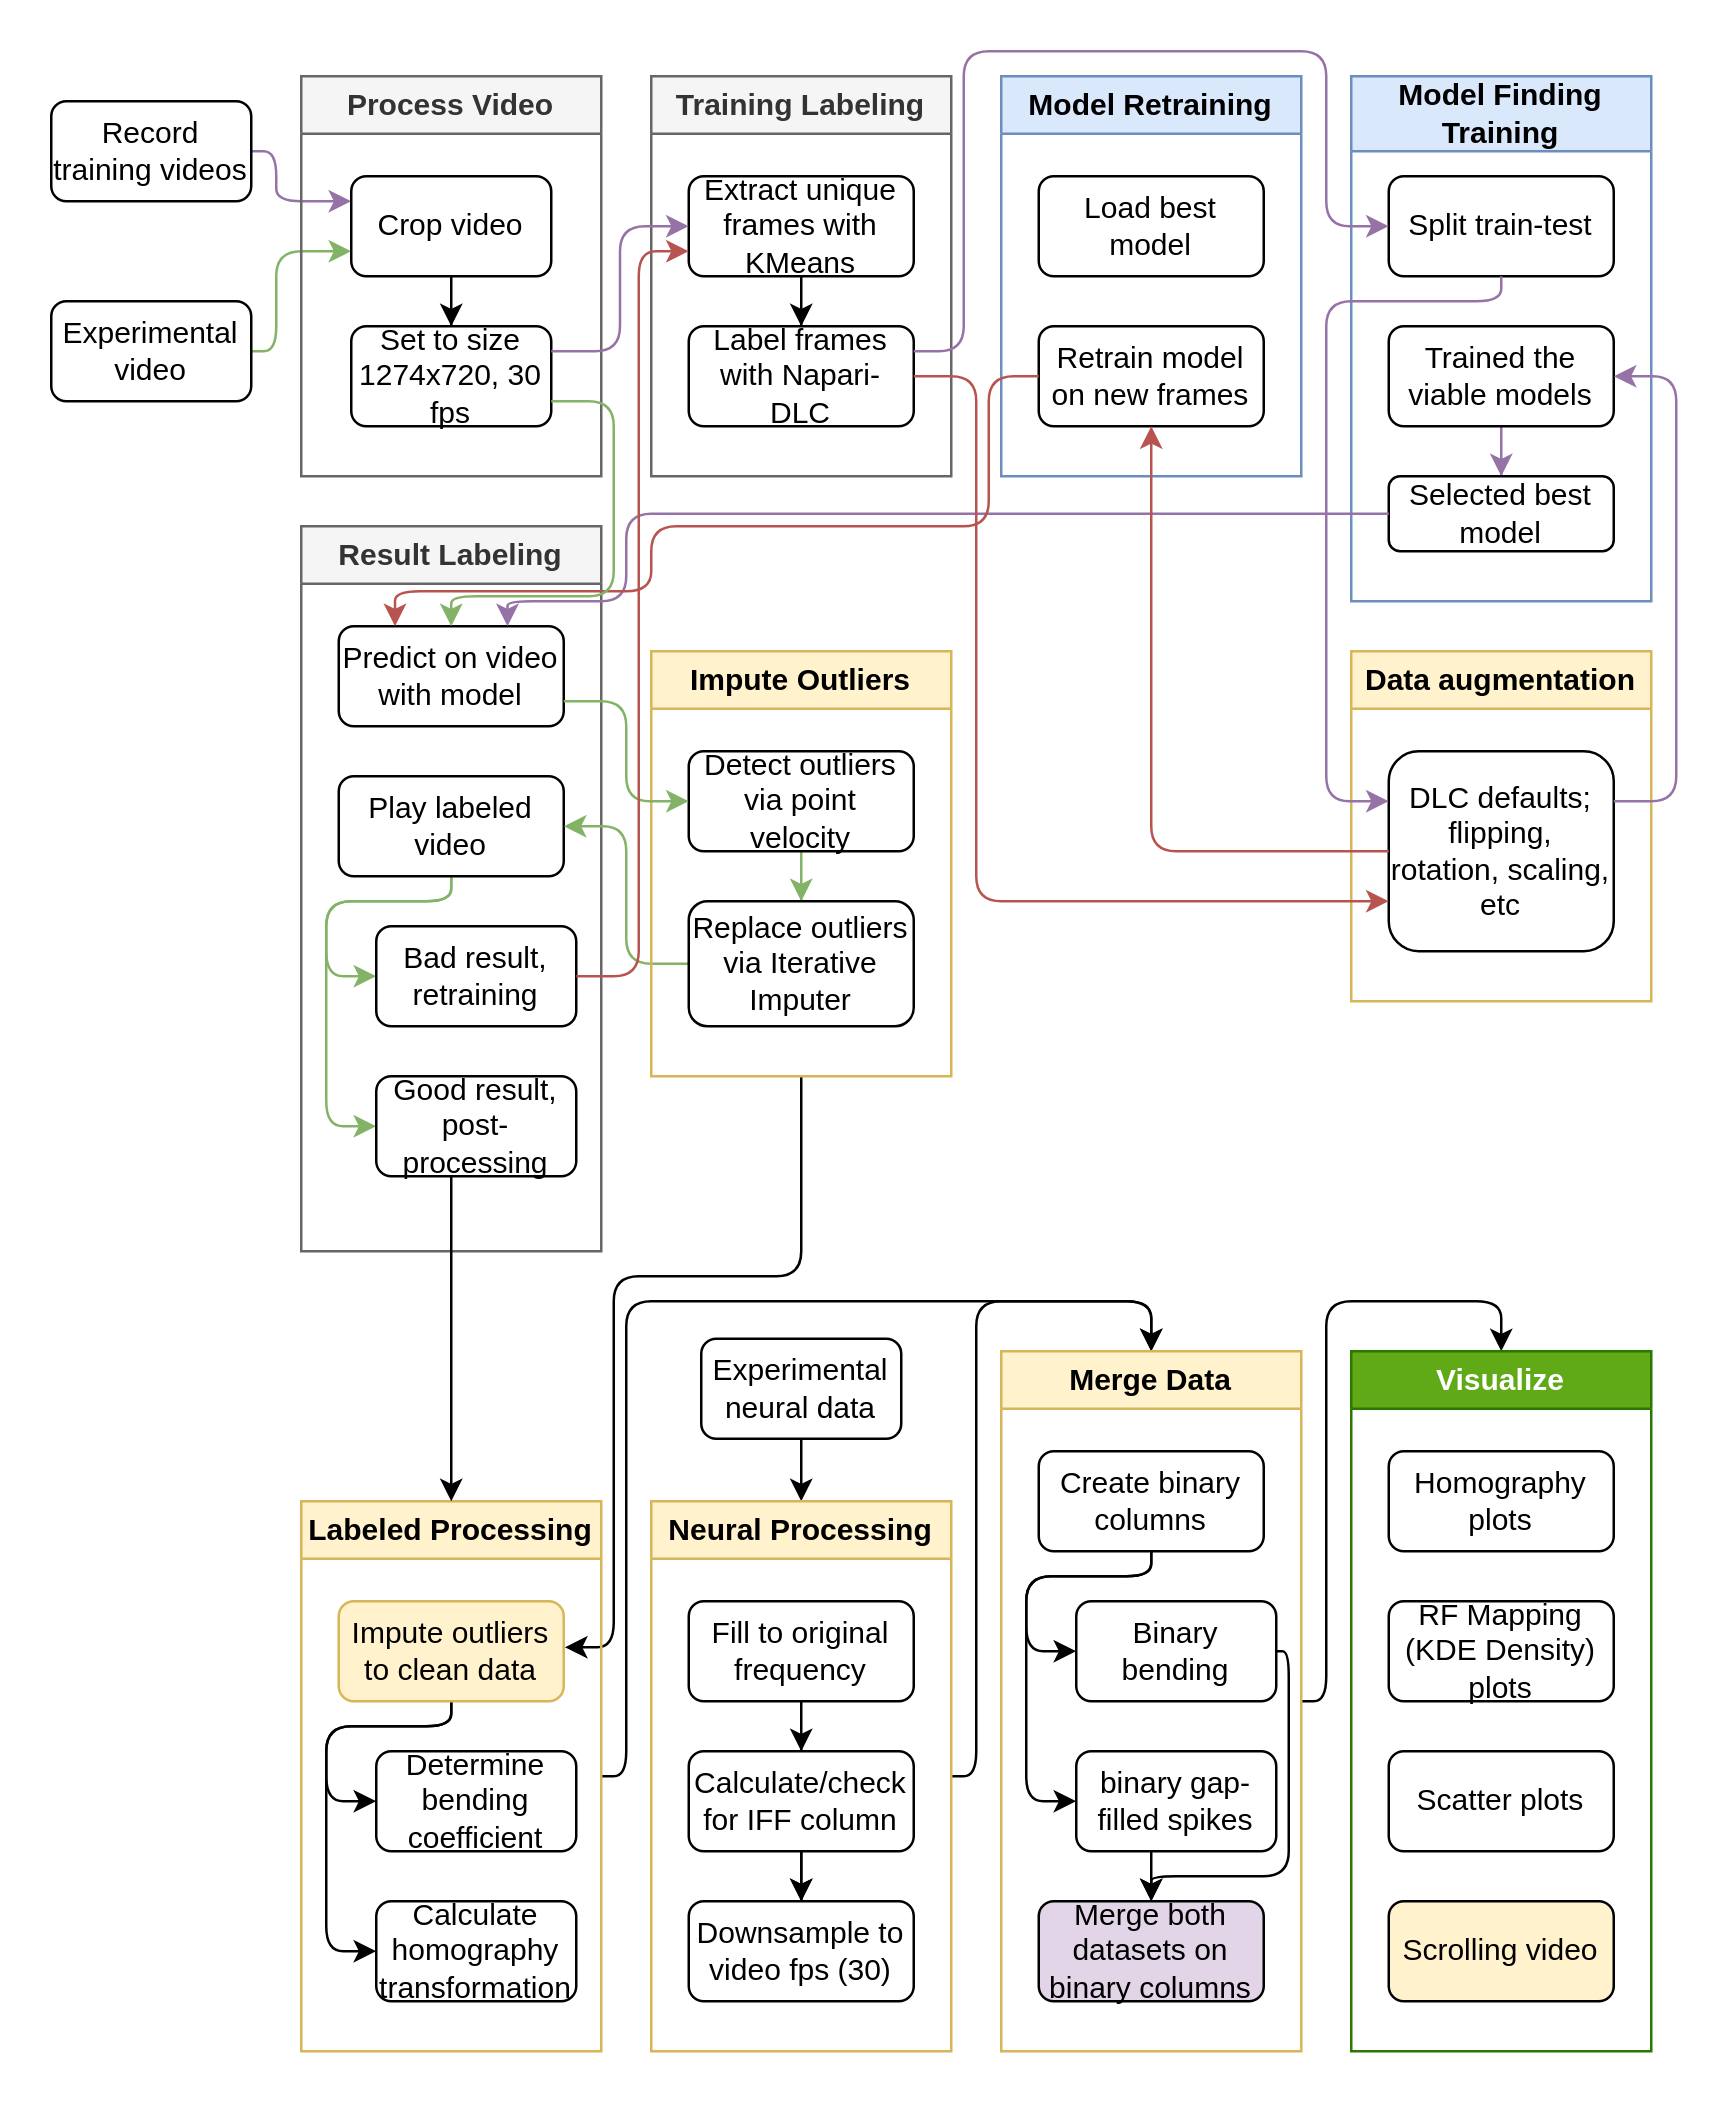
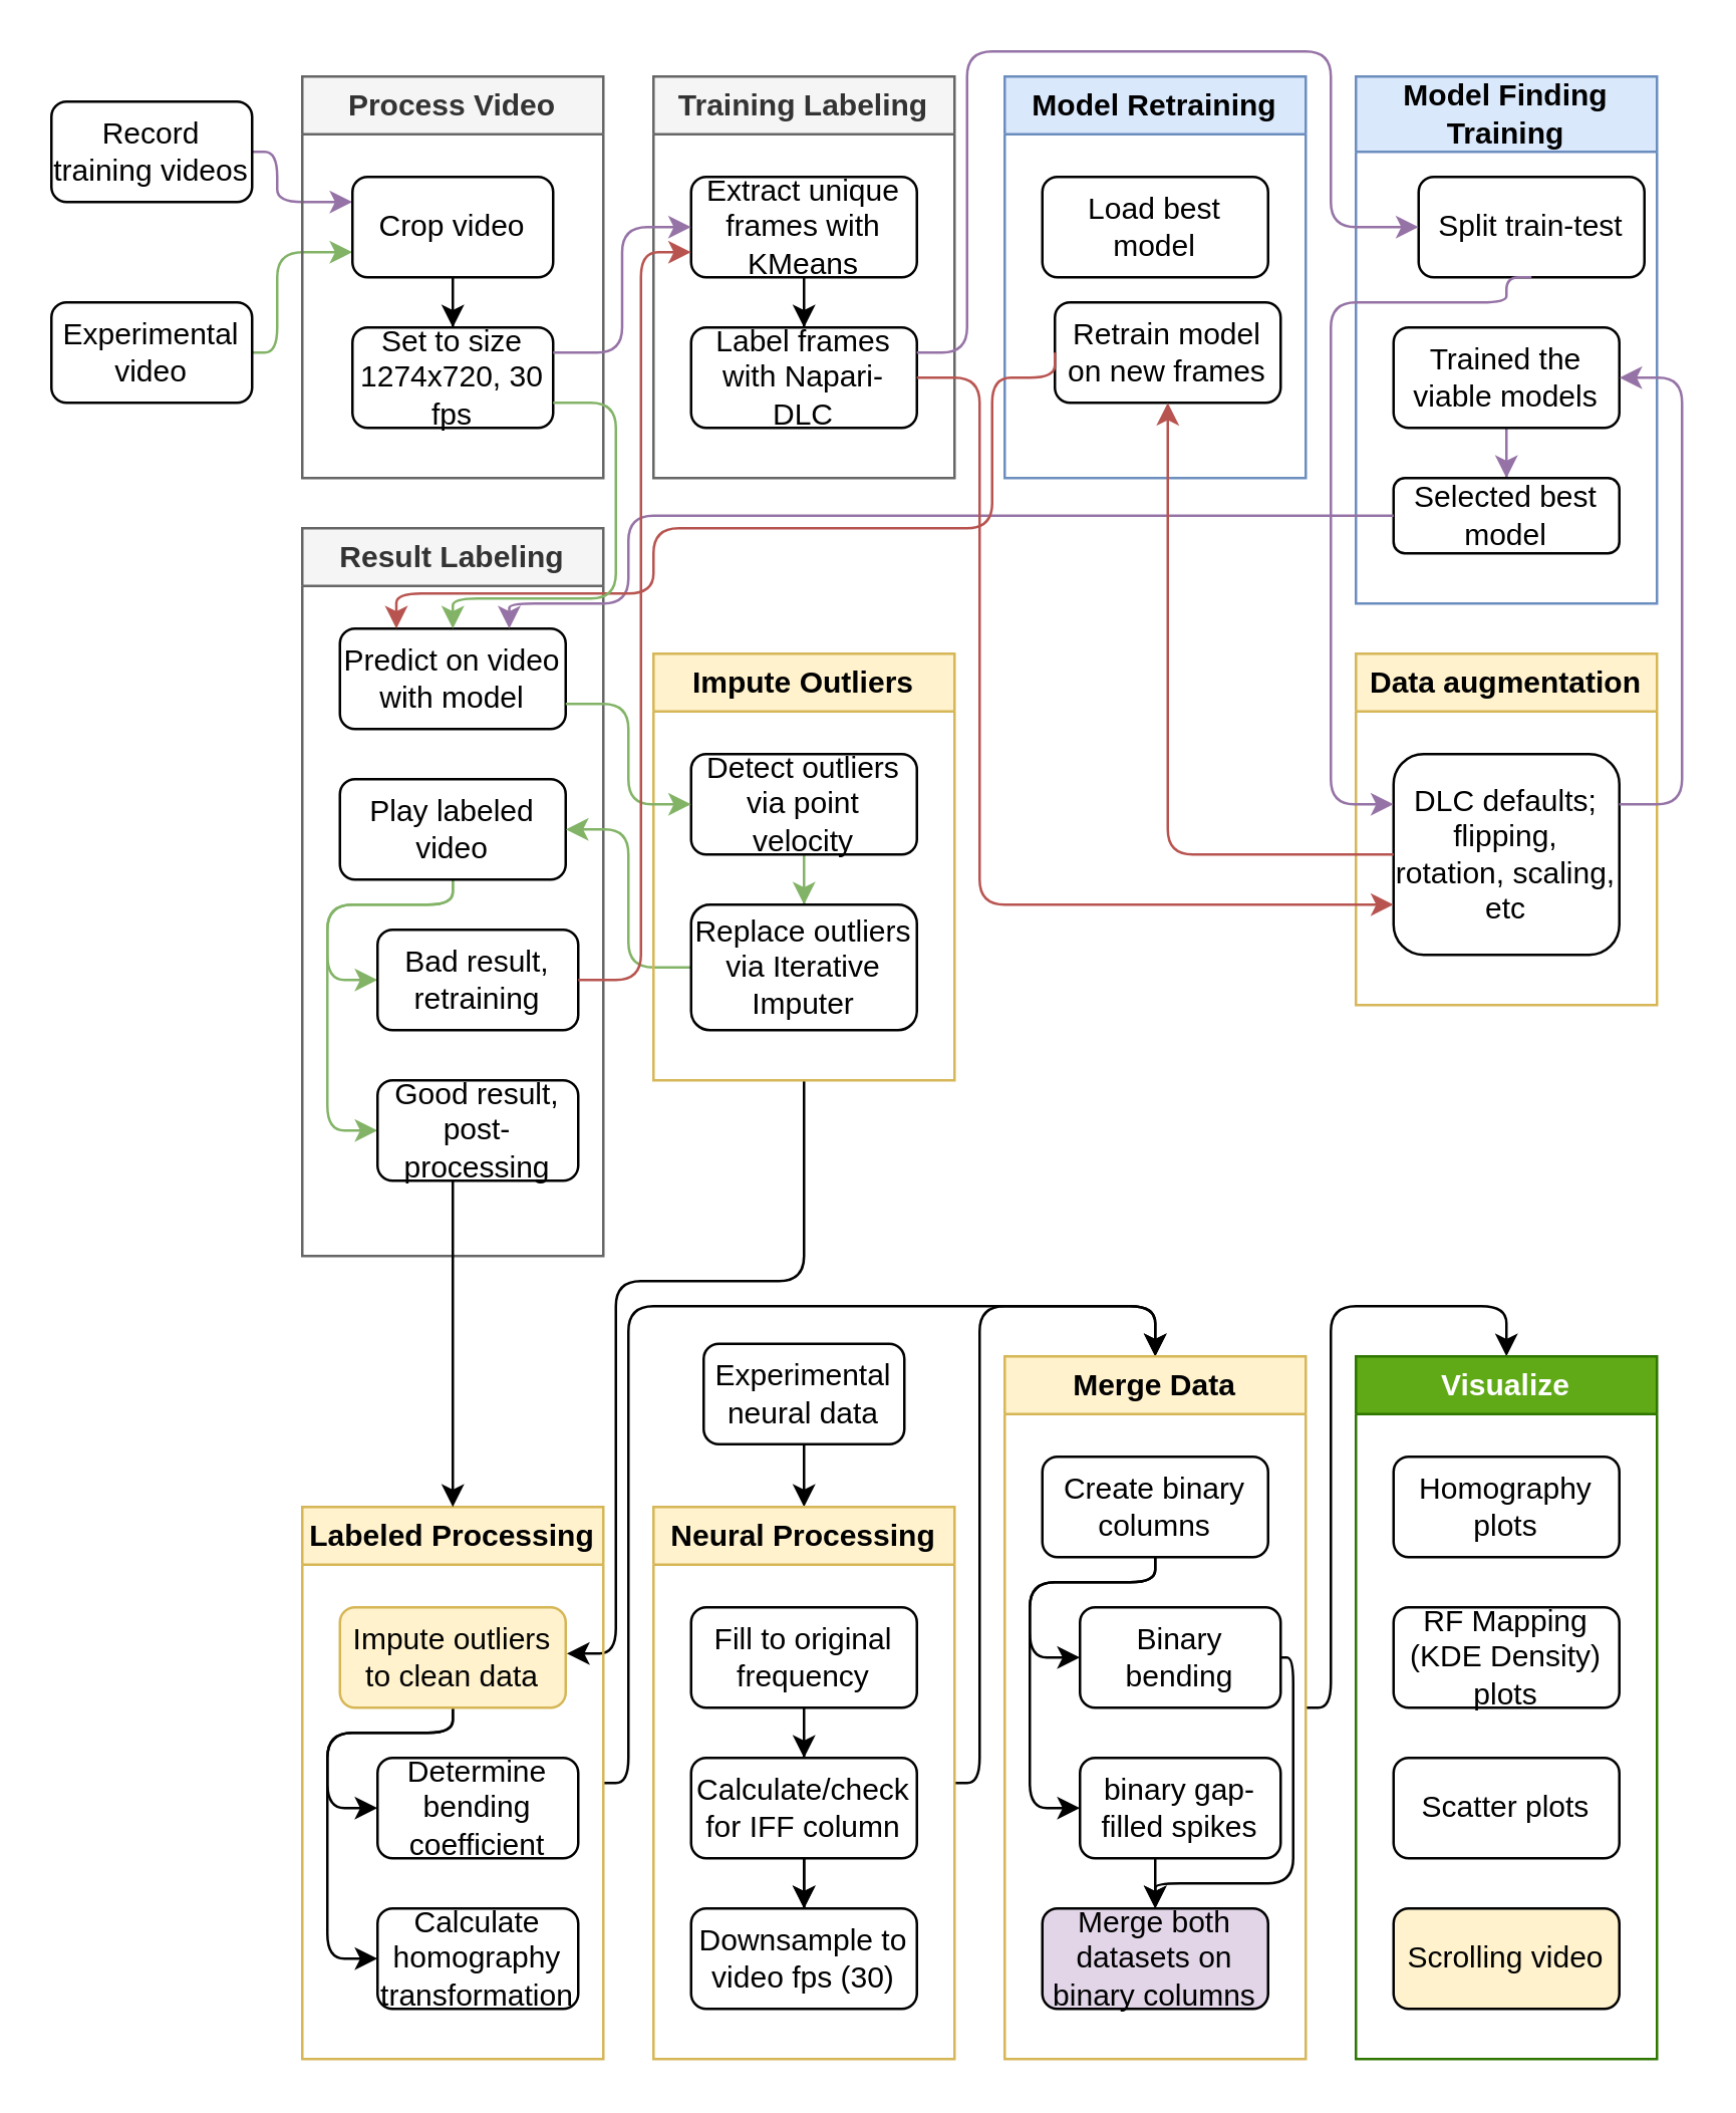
- <mxCell id="15" value="Split train-test" style="rounded=1;whiteSpace=wrap;html=1;" vertex="1" parent="14"><mxGeometry x="15" y="40" width="90" height="40" as="geometry" /></mxCell>
+ <mxCell id="15" value="Split train-test" style="rounded=1;whiteSpace=wrap;html=1;" vertex="1" parent="14"><mxGeometry x="25" y="40" width="90" height="40" as="geometry" /></mxCell>
- <mxCell id="40" value="Retrain model on new frames" style="rounded=1;whiteSpace=wrap;html=1;" vertex="1" parent="38"><mxGeometry x="15" y="100" width="90" height="40" as="geometry" /></mxCell>
+ <mxCell id="40" value="Retrain model on new frames" style="rounded=1;whiteSpace=wrap;html=1;" vertex="1" parent="38"><mxGeometry x="20" y="90" width="90" height="40" as="geometry" /></mxCell>
